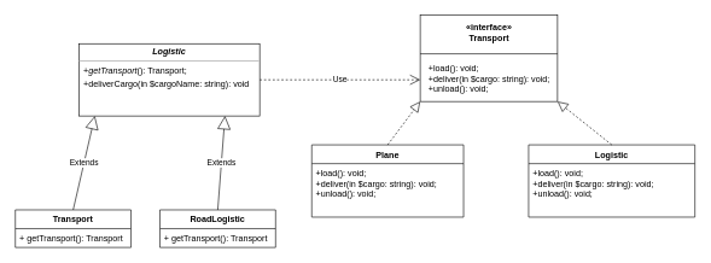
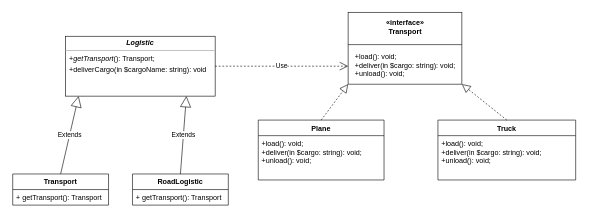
- <mxCell id="5" value="Logistic" style="swimlane;fontStyle=1;align=center;verticalAlign=top;childLayout=stackLayout;horizontal=1;startSize=26;horizontalStack=0;resizeParent=1;resizeParentMax=0;resizeLast=0;collapsible=1;marginBottom=0;" parent="1" vertex="1"><mxGeometry x="730" y="200" width="230" height="100" as="geometry" /></mxCell>
+ <mxCell id="5" value="Truck" style="swimlane;fontStyle=1;align=center;verticalAlign=top;childLayout=stackLayout;horizontal=1;startSize=26;horizontalStack=0;resizeParent=1;resizeParentMax=0;resizeLast=0;collapsible=1;marginBottom=0;" parent="1" vertex="1"><mxGeometry x="730" y="200" width="230" height="100" as="geometry" /></mxCell>
